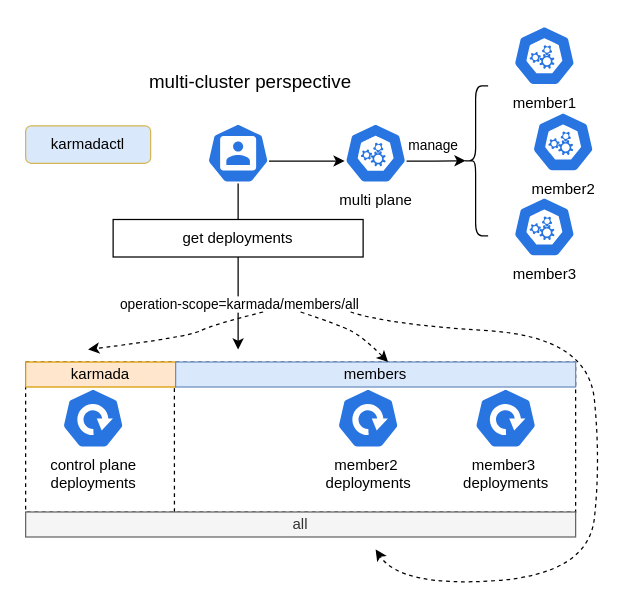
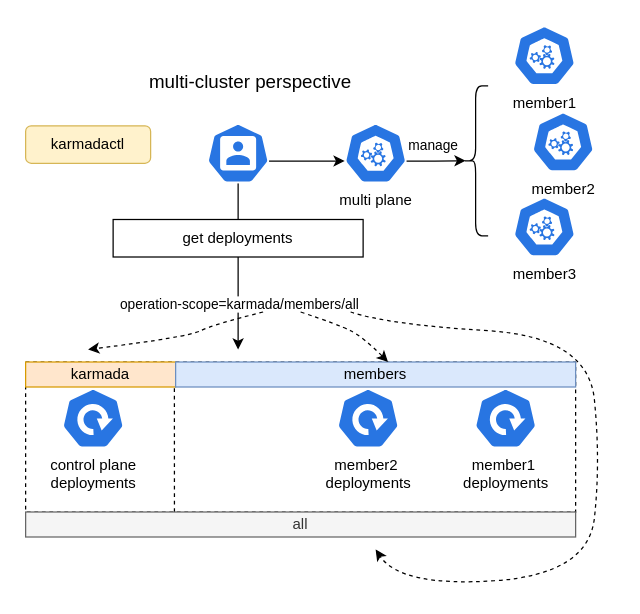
- <mxCell id="2" value="karmadactl" style="rounded=1;whiteSpace=wrap;html=1;fillColor=#dae8fc;strokeColor=#d6b656;" parent="1" vertex="1"><mxGeometry x="20" y="100" width="100" height="30" as="geometry" /></mxCell>
+ <mxCell id="2" value="karmadactl" style="rounded=1;whiteSpace=wrap;html=1;fillColor=#fff2cc;strokeColor=#d6b656;" parent="1" vertex="1"><mxGeometry x="20" y="100" width="100" height="30" as="geometry" /></mxCell>
- <mxCell id="9" value="member3&amp;nbsp;&lt;div&gt;deployments&lt;/div&gt;" style="aspect=fixed;sketch=0;html=1;dashed=0;whitespace=wrap;verticalLabelPosition=bottom;verticalAlign=top;fillColor=#2875E2;strokeColor=#ffffff;points=[[0.005,0.63,0],[0.1,0.2,0],[0.9,0.2,0],[0.5,0,0],[0.995,0.63,0],[0.72,0.99,0],[0.5,1,0],[0.28,0.99,0]];shape=mxgraph.kubernetes.icon2;prIcon=deploy" parent="1" vertex="1"><mxGeometry x="379" y="310" width="50" height="48" as="geometry" /></mxCell>
+ <mxCell id="9" value="member1&amp;nbsp;&lt;div&gt;deployments&lt;/div&gt;" style="aspect=fixed;sketch=0;html=1;dashed=0;whitespace=wrap;verticalLabelPosition=bottom;verticalAlign=top;fillColor=#2875E2;strokeColor=#ffffff;points=[[0.005,0.63,0],[0.1,0.2,0],[0.9,0.2,0],[0.5,0,0],[0.995,0.63,0],[0.72,0.99,0],[0.5,1,0],[0.28,0.99,0]];shape=mxgraph.kubernetes.icon2;prIcon=deploy" parent="1" vertex="1"><mxGeometry x="379" y="310" width="50" height="48" as="geometry" /></mxCell>
